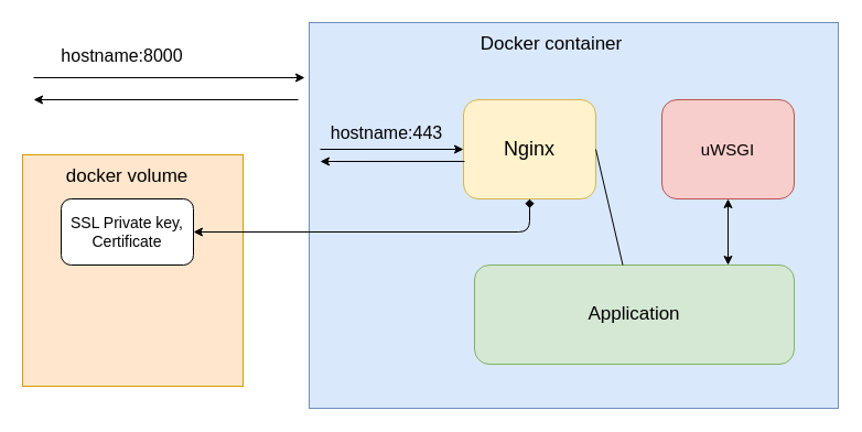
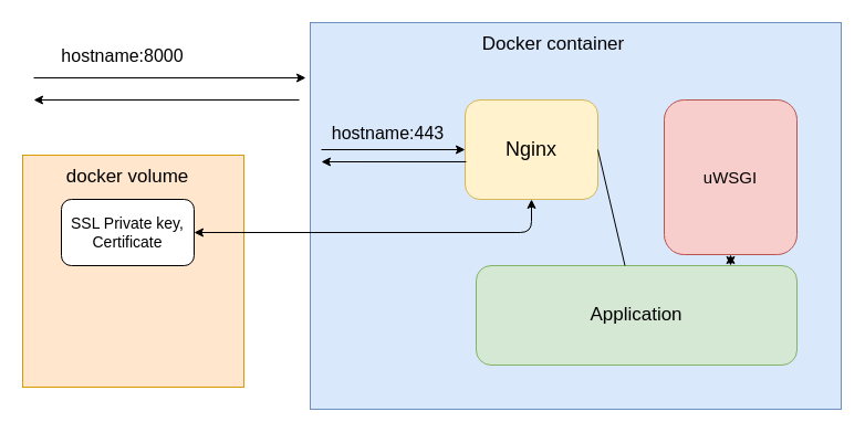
- <mxCell id="5" value="&lt;font style=&quot;font-size: 15px&quot;&gt;uWSGI&lt;/font&gt;" style="rounded=1;whiteSpace=wrap;html=1;fillColor=#f8cecc;strokeColor=#b85450;" vertex="1" parent="1"><mxGeometry x="600" y="90" width="120" height="90" as="geometry" /></mxCell>
+ <mxCell id="5" value="&lt;font style=&quot;font-size: 15px&quot;&gt;uWSGI&lt;/font&gt;" style="rounded=1;whiteSpace=wrap;html=1;fillColor=#f8cecc;strokeColor=#b85450;" vertex="1" parent="1"><mxGeometry x="600" y="90" width="120" height="140" as="geometry" /></mxCell>
- <mxCell id="18" value="" style="endArrow=diamond;startArrow=classic;html=1;exitX=1;exitY=0.5;exitDx=0;exitDy=0;entryX=0.5;entryY=1;entryDx=0;entryDy=0;" edge="1" parent="1" source="17" target="4"><mxGeometry width="50" height="50" relative="1" as="geometry"><mxPoint x="360" y="310" as="sourcePoint" /><mxPoint x="410" y="260" as="targetPoint" /><Array as="points"><mxPoint x="480" y="210" /></Array></mxGeometry></mxCell>
+ <mxCell id="18" value="" style="endArrow=classic;startArrow=classic;html=1;exitX=1;exitY=0.5;exitDx=0;exitDy=0;entryX=0.5;entryY=1;entryDx=0;entryDy=0;" edge="1" parent="1" source="17" target="4"><mxGeometry width="50" height="50" relative="1" as="geometry"><mxPoint x="360" y="310" as="sourcePoint" /><mxPoint x="410" y="260" as="targetPoint" /><Array as="points"><mxPoint x="480" y="210" /></Array></mxGeometry></mxCell>
